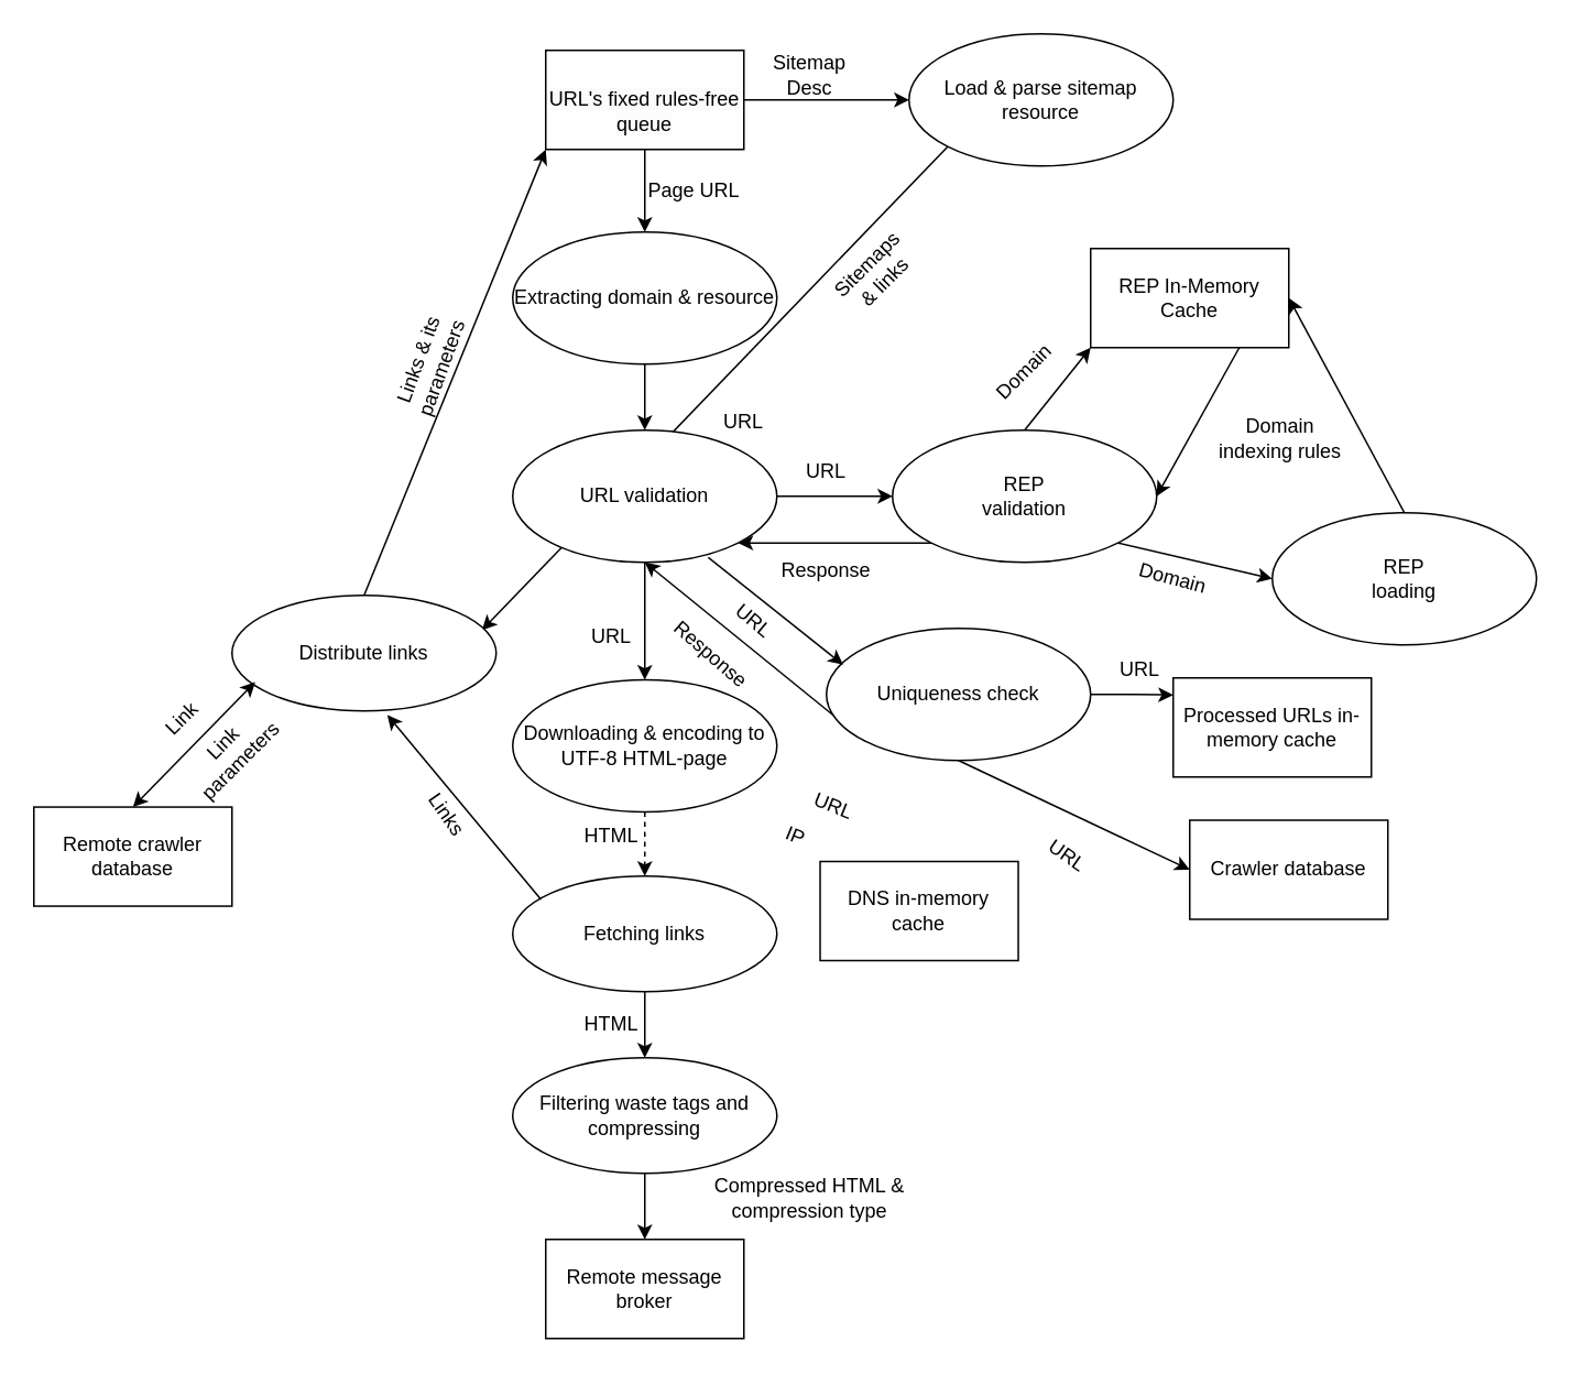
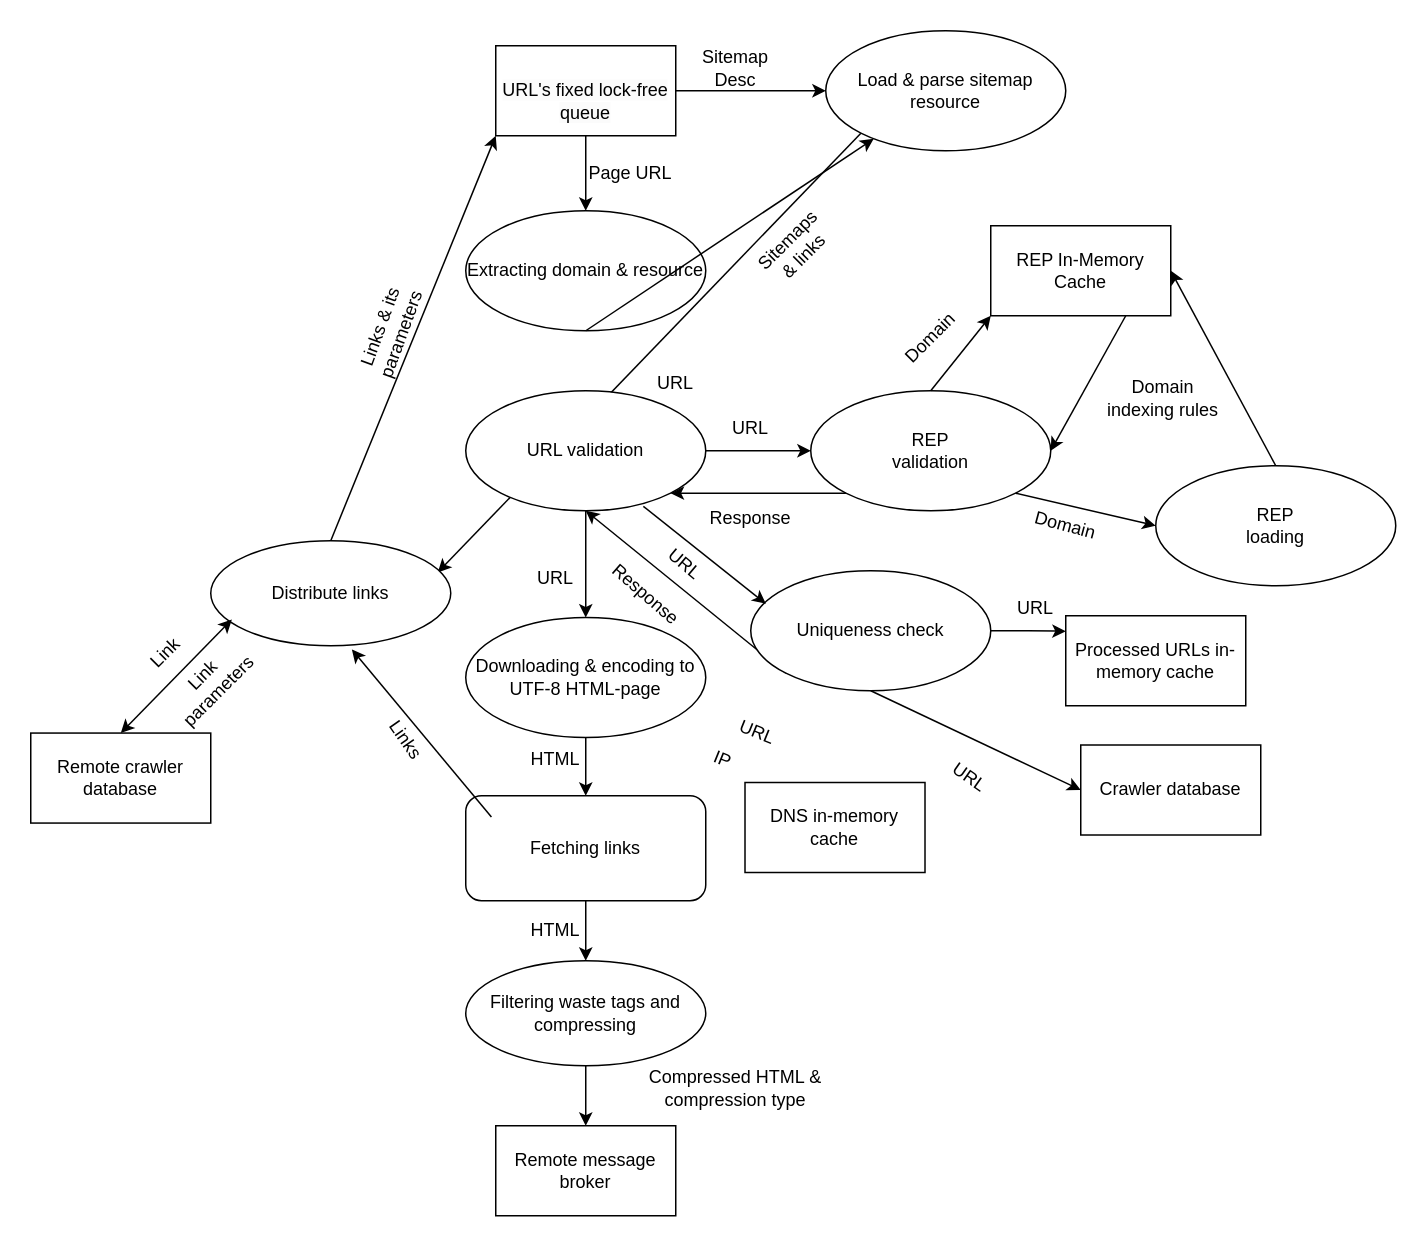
- <mxCell id="7" value="&lt;br&gt;&lt;span style=&quot;color: rgb(0, 0, 0); font-family: Helvetica; font-size: 12px; font-style: normal; font-variant-ligatures: normal; font-variant-caps: normal; font-weight: 400; letter-spacing: normal; orphans: 2; text-align: center; text-indent: 0px; text-transform: none; widows: 2; word-spacing: 0px; -webkit-text-stroke-width: 0px; background-color: rgb(251, 251, 251); text-decoration-thickness: initial; text-decoration-style: initial; text-decoration-color: initial; float: none; display: inline !important;&quot;&gt;URL's fixed rules-free queue&lt;/span&gt;" style="rounded=0;whiteSpace=wrap;html=1;" parent="1" vertex="1"><mxGeometry x="330" y="30" width="120" height="60" as="geometry" /></mxCell>
+ <mxCell id="7" value="&lt;br&gt;&lt;span style=&quot;color: rgb(0, 0, 0); font-family: Helvetica; font-size: 12px; font-style: normal; font-variant-ligatures: normal; font-variant-caps: normal; font-weight: 400; letter-spacing: normal; orphans: 2; text-align: center; text-indent: 0px; text-transform: none; widows: 2; word-spacing: 0px; -webkit-text-stroke-width: 0px; background-color: rgb(251, 251, 251); text-decoration-thickness: initial; text-decoration-style: initial; text-decoration-color: initial; float: none; display: inline !important;&quot;&gt;URL's fixed lock-free queue&lt;/span&gt;" style="rounded=0;whiteSpace=wrap;html=1;" parent="1" vertex="1"><mxGeometry x="330" y="30" width="120" height="60" as="geometry" /></mxCell>
- <mxCell id="8" value="" style="endArrow=classic;html=1;rounded=0;exitX=0.5;exitY=1;exitDx=0;exitDy=0;entryX=0.5;entryY=0;entryDx=0;entryDy=0;" parent="1" source="3" target="9" edge="1"><mxGeometry width="50" height="50" relative="1" as="geometry"><mxPoint x="470" y="350" as="sourcePoint" /><mxPoint x="390" y="260" as="targetPoint" /></mxGeometry></mxCell>
+ <mxCell id="8" value="" style="endArrow=classic;html=1;rounded=0;exitX=0.5;exitY=1;exitDx=0;exitDy=0;" parent="1" source="3" target="59" edge="1"><mxGeometry width="50" height="50" relative="1" as="geometry"><mxPoint x="470" y="350" as="sourcePoint" /><mxPoint x="390" y="260" as="targetPoint" /></mxGeometry></mxCell>
- <mxCell id="39" value="" style="endArrow=classic;html=1;rounded=0;exitX=0.5;exitY=1;exitDx=0;exitDy=0;entryX=0.5;entryY=0;entryDx=0;entryDy=0;dashed=1;" parent="1" source="36" target="38" edge="1"><mxGeometry width="50" height="50" relative="1" as="geometry"><mxPoint x="290" y="550" as="sourcePoint" /><mxPoint x="340" y="500" as="targetPoint" /></mxGeometry></mxCell>
+ <mxCell id="39" value="" style="endArrow=classic;html=1;rounded=0;exitX=0.5;exitY=1;exitDx=0;exitDy=0;entryX=0.5;entryY=0;entryDx=0;entryDy=0;" parent="1" source="36" target="38" edge="1"><mxGeometry width="50" height="50" relative="1" as="geometry"><mxPoint x="290" y="550" as="sourcePoint" /><mxPoint x="340" y="500" as="targetPoint" /></mxGeometry></mxCell>
- <mxCell id="38" value="Fetching links" style="ellipse;whiteSpace=wrap;html=1;" parent="1" vertex="1"><mxGeometry x="310" y="530" width="160" height="70" as="geometry" /></mxCell>
+ <mxCell id="38" value="Fetching links" style="whiteSpace=wrap;html=1;rounded=1;" parent="1" vertex="1"><mxGeometry x="310" y="530" width="160" height="70" as="geometry" /></mxCell>
